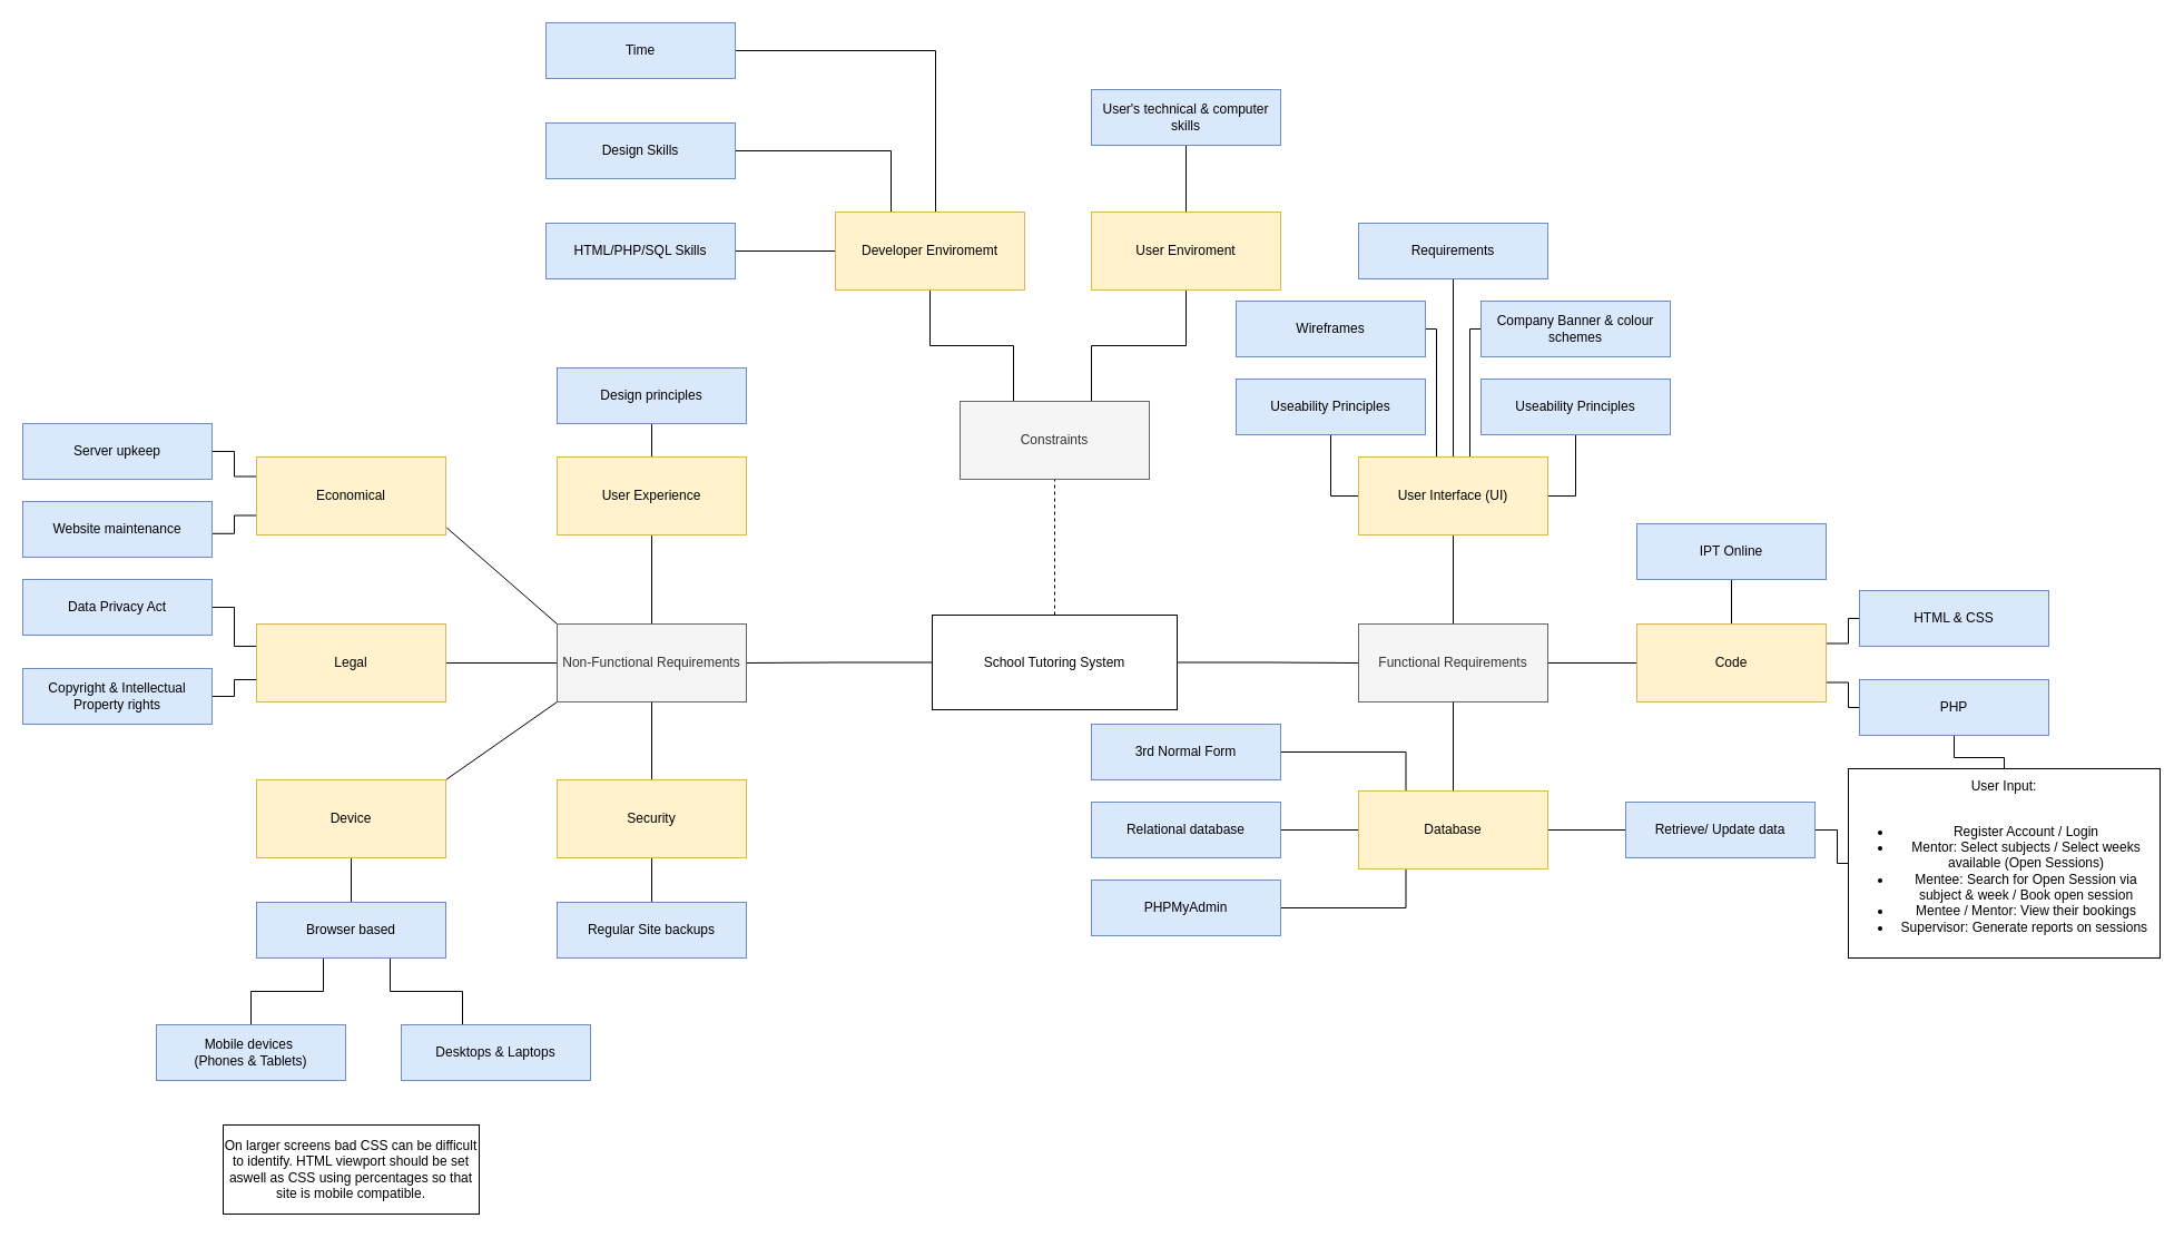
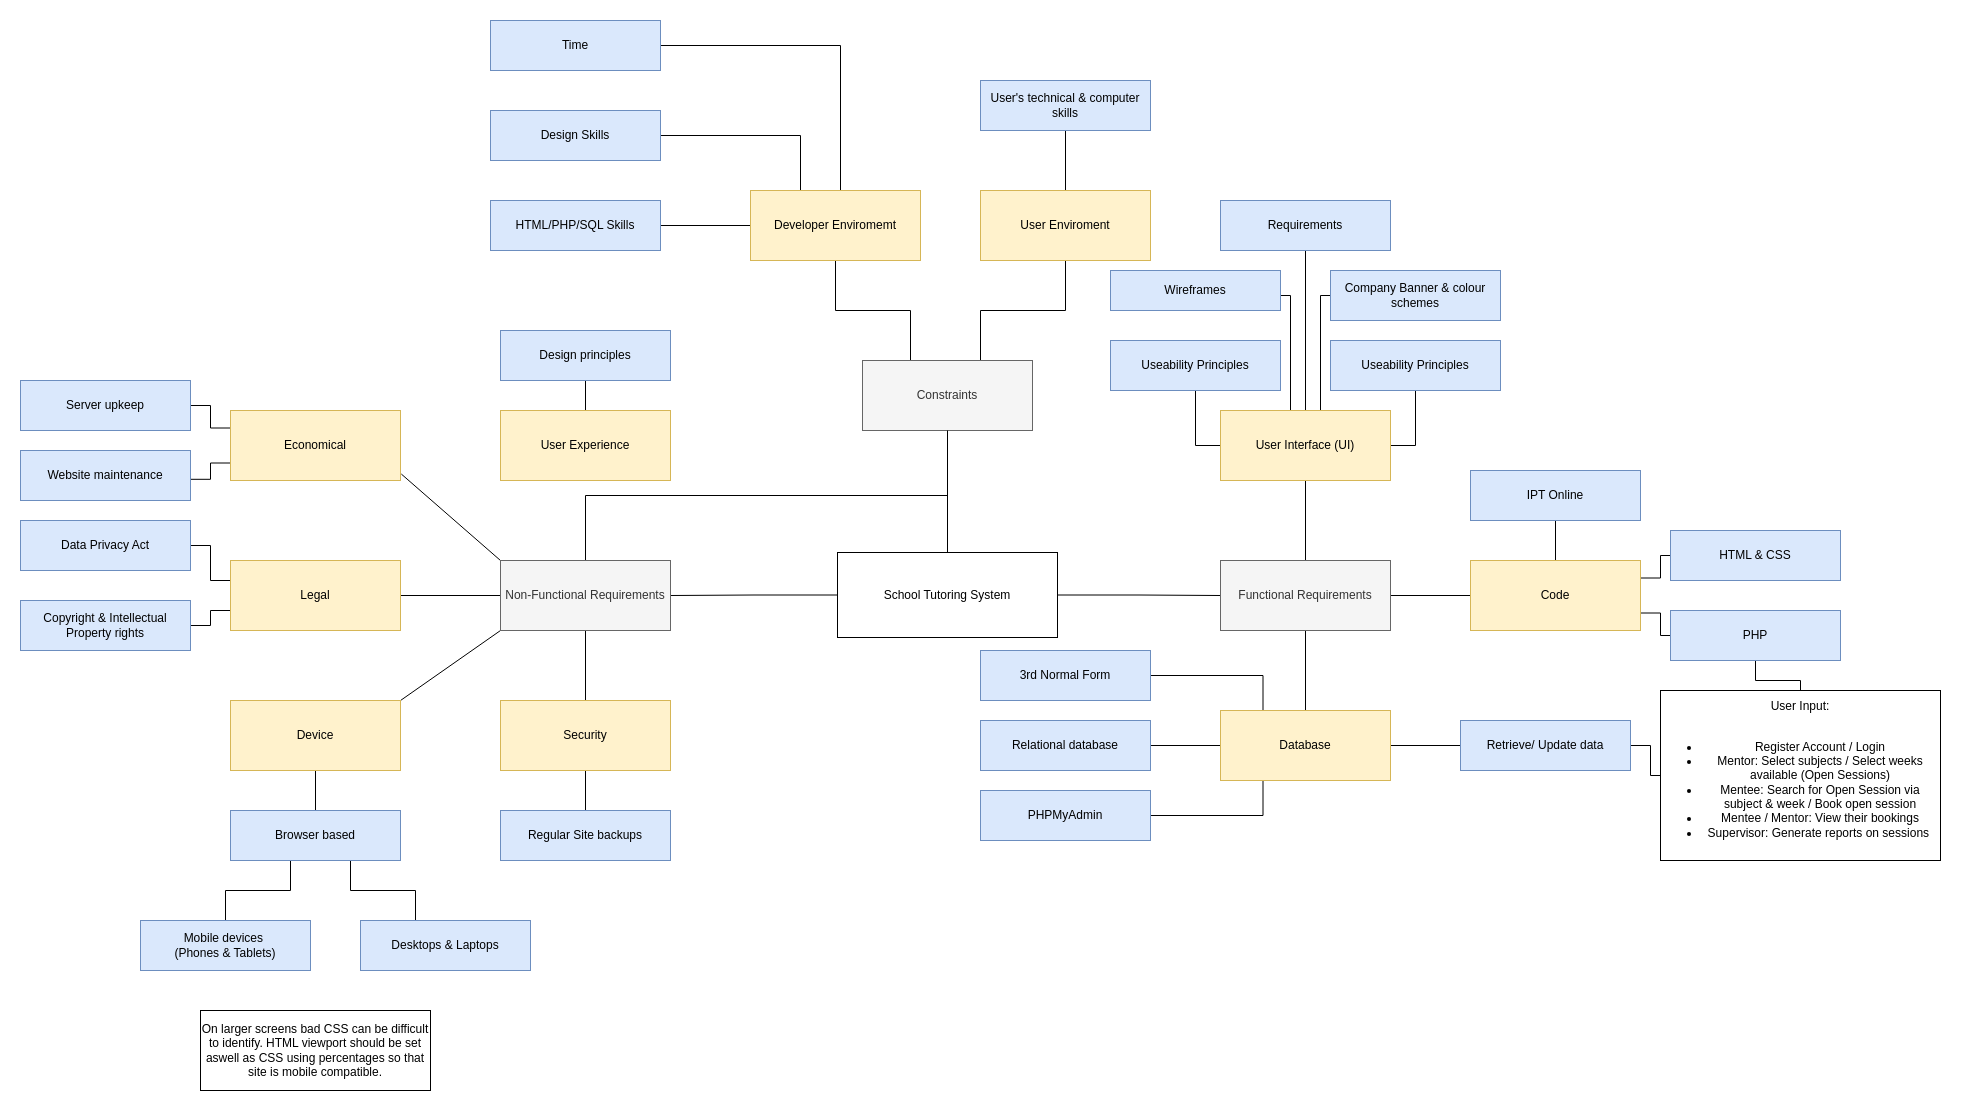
- <mxCell id="73" value="Wireframes" style="rounded=0;whiteSpace=wrap;html=1;fillColor=#dae8fc;strokeColor=#6c8ebf;" vertex="1" parent="1"><mxGeometry x="1110" y="270" width="170" height="50" as="geometry" /></mxCell>
+ <mxCell id="73" value="Wireframes" style="rounded=0;whiteSpace=wrap;html=1;fillColor=#dae8fc;strokeColor=#6c8ebf;" vertex="1" parent="1"><mxGeometry x="1110" y="270" width="170" height="40" as="geometry" /></mxCell>
- <mxCell id="18" style="rounded=0;orthogonalLoop=1;jettySize=auto;html=1;exitX=0.5;exitY=0;exitDx=0;exitDy=0;endArrow=none;endFill=0;edgeStyle=orthogonalEdgeStyle;" edge="1" parent="1" source="20" target="30"><mxGeometry relative="1" as="geometry" /></mxCell>
+ <mxCell id="18" style="rounded=0;orthogonalLoop=1;jettySize=auto;html=1;exitX=0.5;exitY=0;exitDx=0;exitDy=0;endArrow=none;endFill=0;edgeStyle=orthogonalEdgeStyle;" edge="1" parent="1" source="20" target="8"><mxGeometry relative="1" as="geometry" /></mxCell>
- <mxCell id="3" style="edgeStyle=orthogonalEdgeStyle;rounded=0;orthogonalLoop=1;jettySize=auto;html=1;endArrow=none;endFill=0;dashed=1;" edge="1" parent="1" source="5" target="8"><mxGeometry relative="1" as="geometry" /></mxCell>
+ <mxCell id="3" style="edgeStyle=orthogonalEdgeStyle;rounded=0;orthogonalLoop=1;jettySize=auto;html=1;endArrow=none;endFill=0;" edge="1" parent="1" source="5" target="8"><mxGeometry relative="1" as="geometry" /></mxCell>
